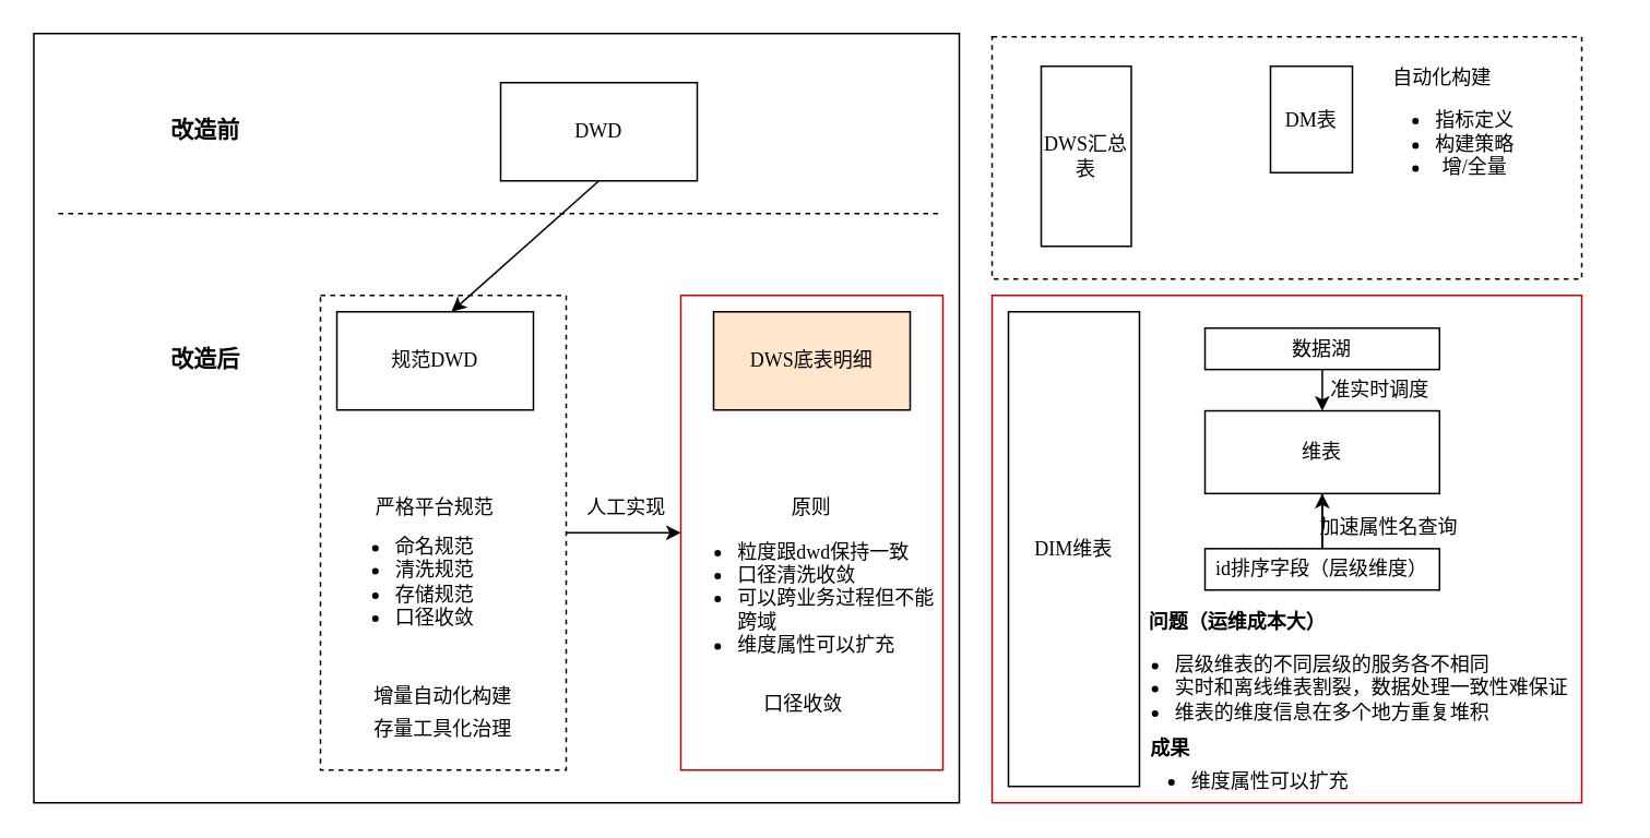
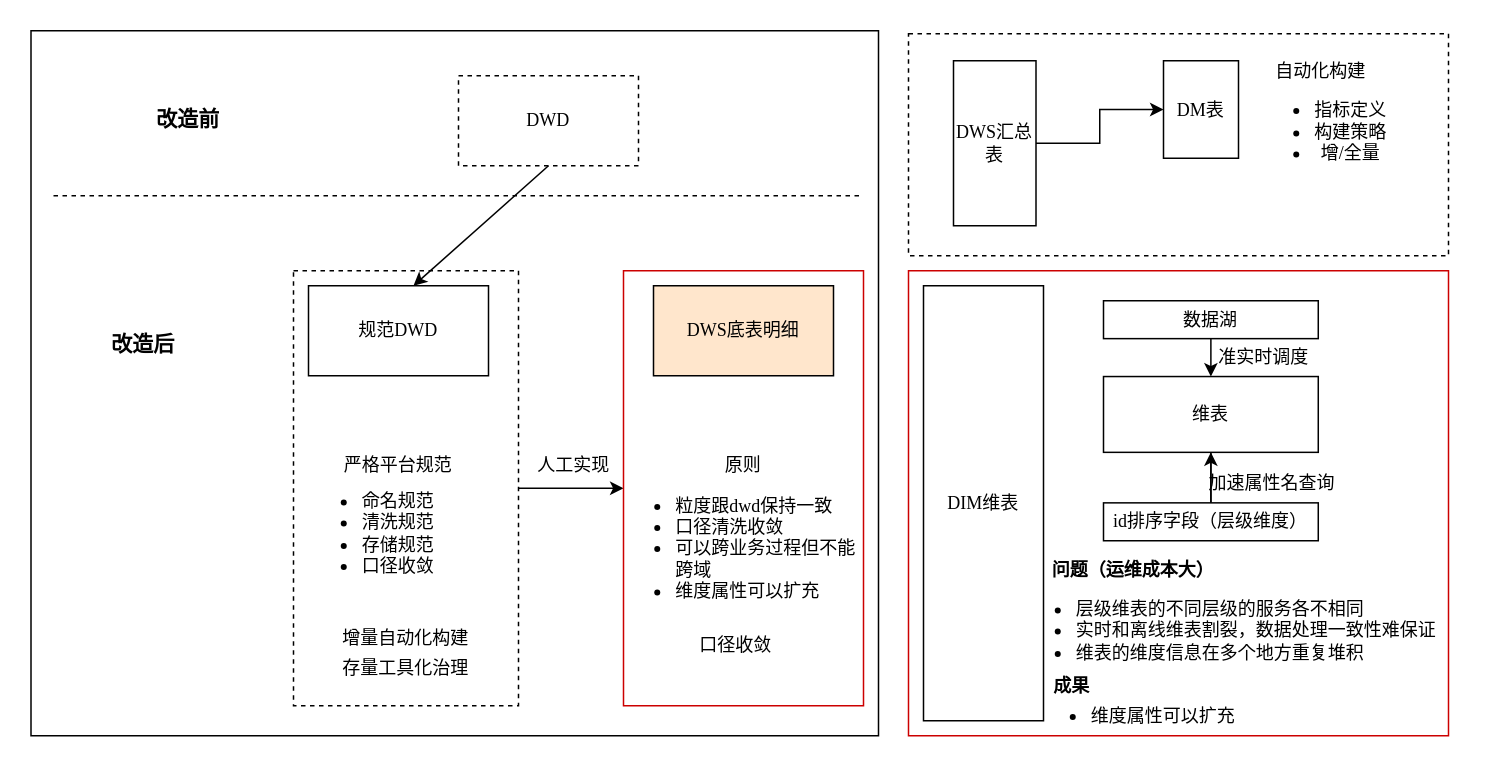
- <mxCell id="15" value="DWD" style="rounded=0;whiteSpace=wrap;html=1;fontFamily=微软雅黑;" diagramCategory="general" diagramName="Rectangle" vertex="1" parent="1"><mxGeometry x="305" y="50" width="120" height="60" as="geometry" /></mxCell>
+ <mxCell id="15" value="DWD" style="rounded=0;whiteSpace=wrap;html=1;fontFamily=微软雅黑;dashed=1;" diagramCategory="general" diagramName="Rectangle" vertex="1" parent="1"><mxGeometry x="305" y="50" width="120" height="60" as="geometry" /></mxCell>
+ <mxCell id="28" style="edgeStyle=orthogonalEdgeStyle;rounded=0;orthogonalLoop=1;jettySize=auto;html=1;exitX=1;exitY=0.5;exitDx=0;exitDy=0;entryX=0;entryY=0.5;entryDx=0;entryDy=0;fontFamily=微软雅黑;" edge="1" parent="1" source="29" target="30"><mxGeometry relative="1" as="geometry" /></mxCell>
- <mxCell id="18" value="&lt;b&gt;&lt;font style=&quot;font-size: 14px;&quot;&gt;改造后&lt;/font&gt;&lt;/b&gt;" style="text;html=1;strokeColor=none;fillColor=none;align=center;verticalAlign=middle;whiteSpace=wrap;rounded=0;fontFamily=微软雅黑;" diagramCategory="general" diagramName="text" vertex="1" parent="1"><mxGeometry x="85" y="210" width="80" height="20" as="geometry" /></mxCell>
+ <mxCell id="18" value="&lt;b&gt;&lt;font style=&quot;font-size: 14px;&quot;&gt;改造后&lt;/font&gt;&lt;/b&gt;" style="text;html=1;strokeColor=none;fillColor=none;align=center;verticalAlign=middle;whiteSpace=wrap;rounded=0;fontFamily=微软雅黑;" diagramCategory="general" diagramName="text" vertex="1" parent="1"><mxGeometry x="55" y="220" width="80" height="20" as="geometry" /></mxCell>
